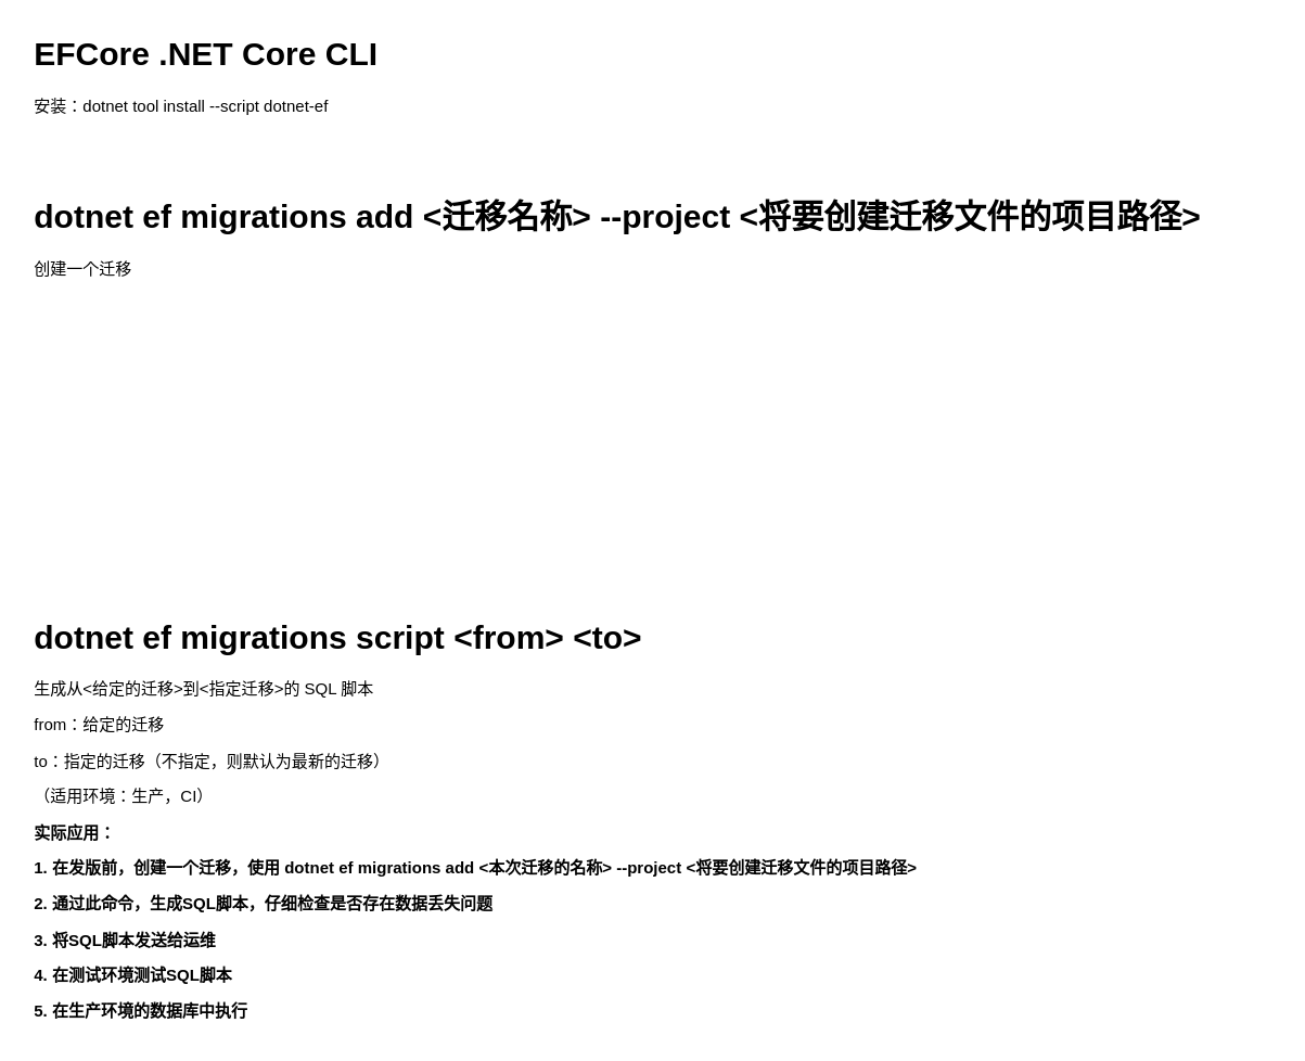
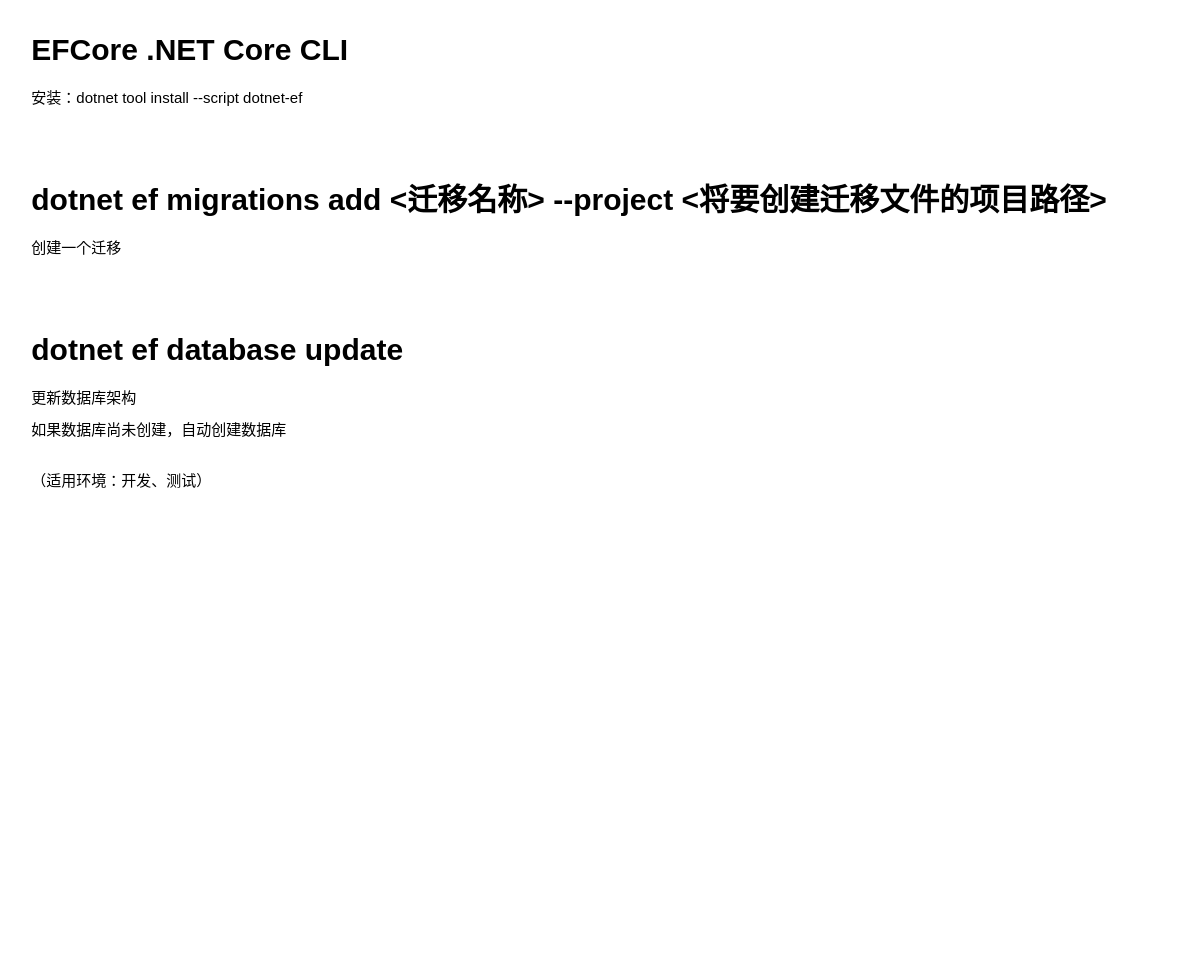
+ <mxCell id="4" value="&lt;h1&gt;dotnet ef database update&lt;/h1&gt;&lt;p&gt;更新数据库架构&lt;/p&gt;&lt;p&gt;如果数据库尚未创建，自动创建数据库&lt;/p&gt;&lt;p&gt;&lt;br&gt;（适用环境：开发、测试）&lt;br&gt;&lt;/p&gt;" style="text;html=1;strokeColor=none;fillColor=none;spacing=5;spacingTop=-20;whiteSpace=wrap;overflow=hidden;rounded=0;" vertex="1" parent="1"><mxGeometry x="20" y="260" width="380" height="130" as="geometry" /></mxCell>
- <mxCell id="5" value="&lt;h1&gt;dotnet ef migrations script &amp;lt;from&amp;gt; &amp;lt;to&amp;gt;&lt;/h1&gt;&lt;p&gt;生成从&amp;lt;给定的迁移&amp;gt;到&amp;lt;指定迁移&amp;gt;的 SQL 脚本&lt;/p&gt;&lt;p&gt;from：给定的迁移&lt;/p&gt;&lt;p&gt;to：指定的迁移（不指定，则默认为最新的迁移）&lt;/p&gt;&lt;p&gt;（适用环境：生产，CI）&lt;/p&gt;&lt;p&gt;&lt;b&gt;实际应用：&lt;/b&gt;&lt;/p&gt;&lt;p&gt;&lt;b&gt;1. 在发版前，创建一个迁移，使用 dotnet ef migrations add &amp;lt;本次迁移的名称&amp;gt; --project &amp;lt;将要创建迁移文件的项目路径&amp;gt;&lt;/b&gt;&lt;/p&gt;&lt;p&gt;&lt;b&gt;2. 通过此命令，生成SQL脚本，仔细检查是否存在数据丢失问题&lt;/b&gt;&lt;/p&gt;&lt;p&gt;&lt;b&gt;3. 将SQL脚本发送给运维&lt;/b&gt;&lt;/p&gt;&lt;p&gt;&lt;b&gt;4. 在测试环境测试SQL脚本&lt;/b&gt;&lt;/p&gt;&lt;p&gt;&lt;b&gt;5. 在生产环境的数据库中执行&lt;/b&gt;&lt;/p&gt;&lt;p&gt;&lt;br&gt;&lt;/p&gt;" style="text;html=1;strokeColor=none;fillColor=none;spacing=5;spacingTop=-20;whiteSpace=wrap;overflow=hidden;rounded=0;" vertex="1" parent="1"><mxGeometry x="20" y="450" width="920" height="310" as="geometry" /></mxCell>
